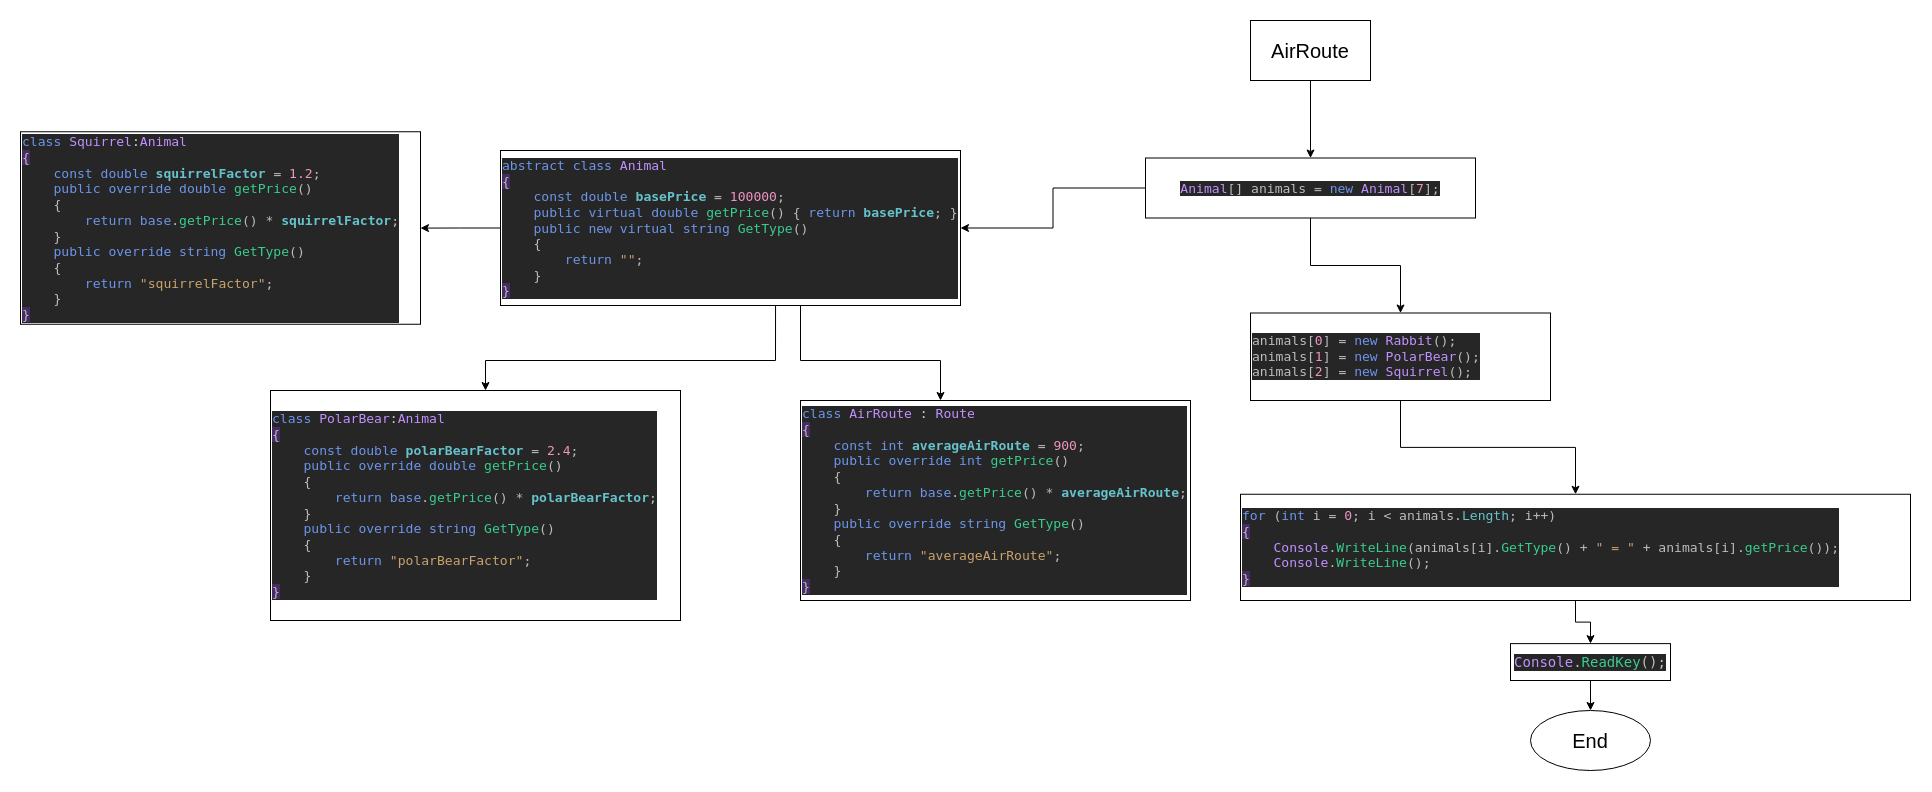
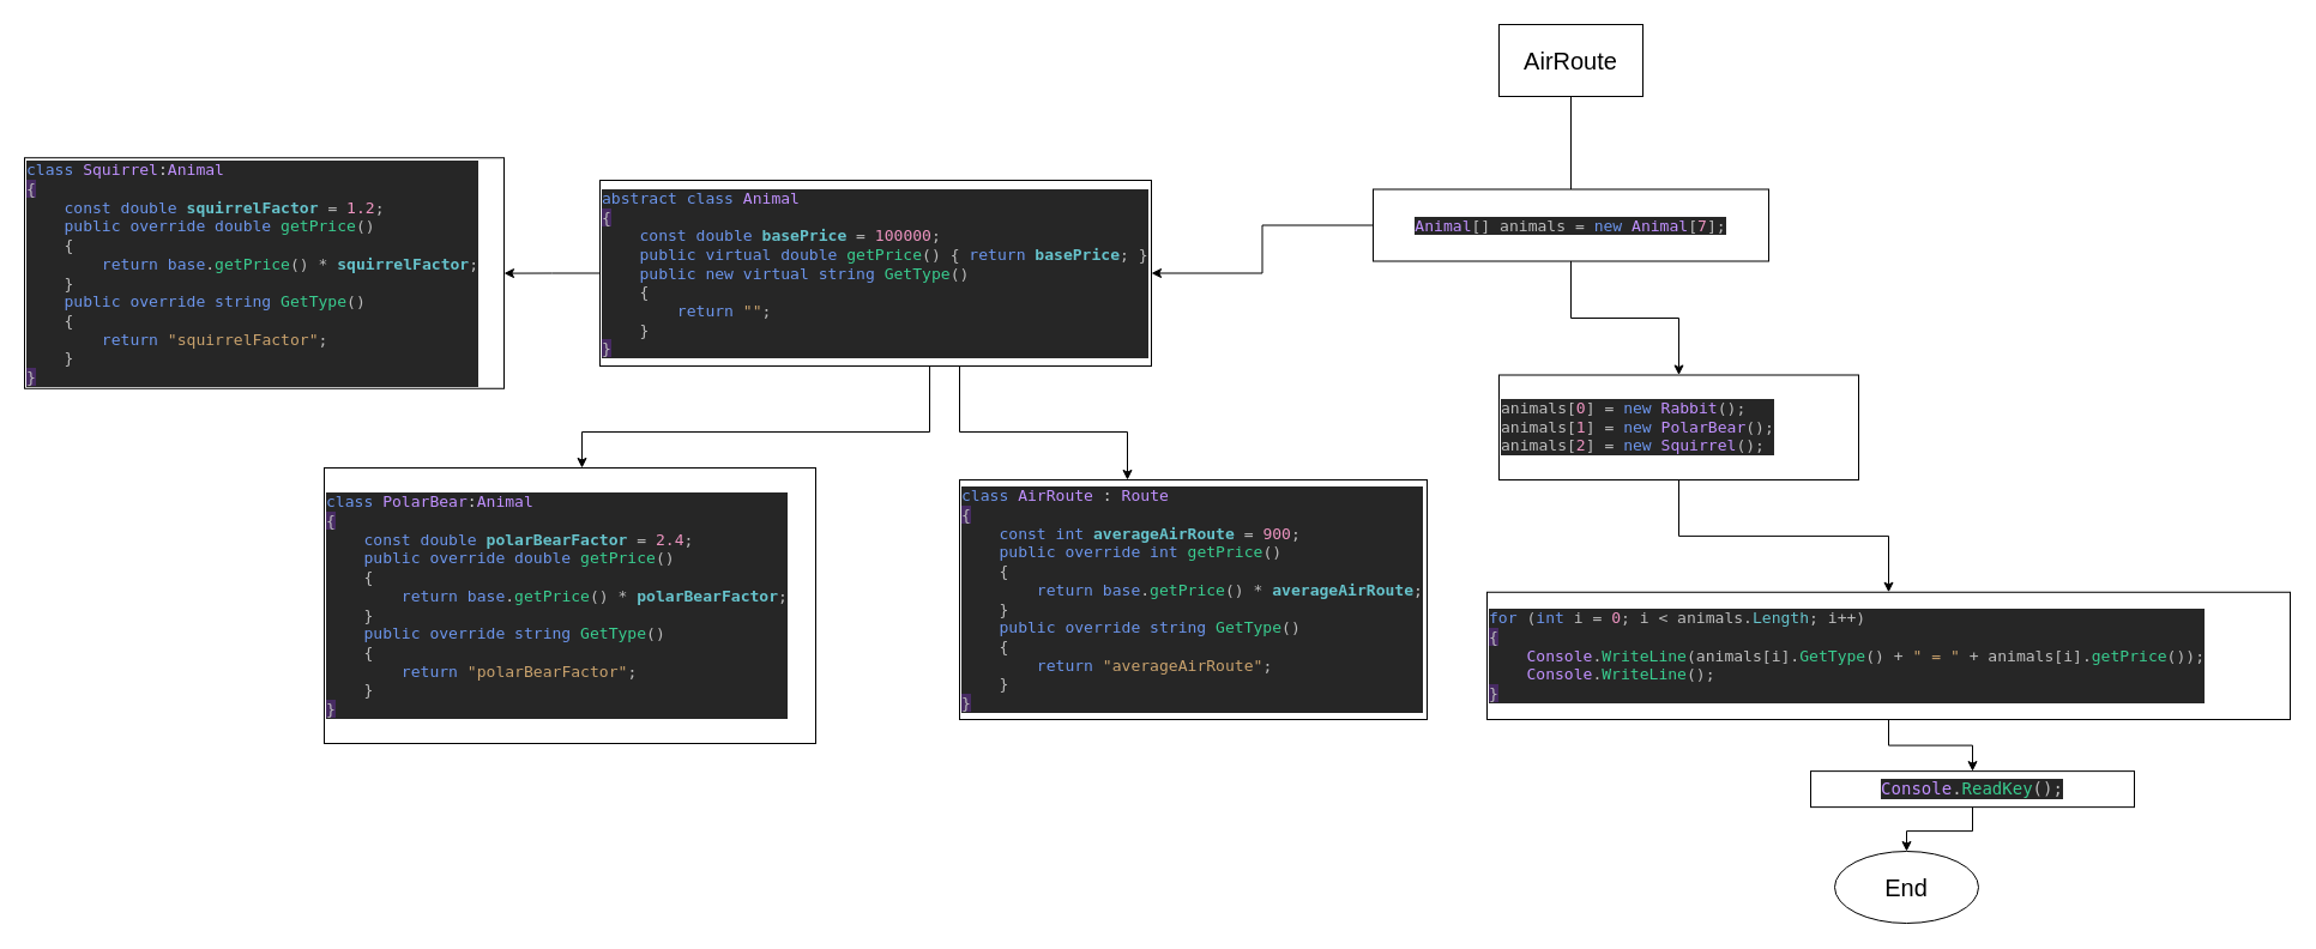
- <mxCell id="2" value="" style="edgeStyle=orthogonalEdgeStyle;rounded=0;orthogonalLoop=1;jettySize=auto;html=1;fontSize=16;" parent="1" source="3" target="6" edge="1"><mxGeometry relative="1" as="geometry" /></mxCell>
+ <mxCell id="2" value="" style="edgeStyle=orthogonalEdgeStyle;rounded=0;orthogonalLoop=1;jettySize=auto;html=1;fontSize=16;endArrow=none;" parent="1" source="3" target="6" edge="1"><mxGeometry relative="1" as="geometry" /></mxCell>
- <mxCell id="19" value="&lt;pre style=&quot;background-color:#262626;color:#d0d0d0;font-family:'JetBrains Mono',monospace;font-size:10.5pt;&quot;&gt;&lt;span style=&quot;color:#c191ff;&quot;&gt;Console&lt;/span&gt;&lt;span style=&quot;color:#bdbdbd;&quot;&gt;.&lt;/span&gt;&lt;span style=&quot;color:#39cc8f;&quot;&gt;ReadKey&lt;/span&gt;&lt;span style=&quot;color:#bdbdbd;&quot;&gt;();&lt;/span&gt;&lt;/pre&gt;" style="whiteSpace=wrap;html=1;align=center;fillColor=none;fontStyle=0;startSize=26;" parent="1" vertex="1"><mxGeometry x="1510" y="643.12" width="160" height="36.88" as="geometry" /></mxCell>
+ <mxCell id="19" value="&lt;pre style=&quot;background-color:#262626;color:#d0d0d0;font-family:'JetBrains Mono',monospace;font-size:10.5pt;&quot;&gt;&lt;span style=&quot;color:#c191ff;&quot;&gt;Console&lt;/span&gt;&lt;span style=&quot;color:#bdbdbd;&quot;&gt;.&lt;/span&gt;&lt;span style=&quot;color:#39cc8f;&quot;&gt;ReadKey&lt;/span&gt;&lt;span style=&quot;color:#bdbdbd;&quot;&gt;();&lt;/span&gt;&lt;/pre&gt;" style="whiteSpace=wrap;html=1;align=center;fillColor=none;fontStyle=0;startSize=26;" parent="1" vertex="1"><mxGeometry x="1510" y="643.12" width="270" height="30" as="geometry" /></mxCell>
